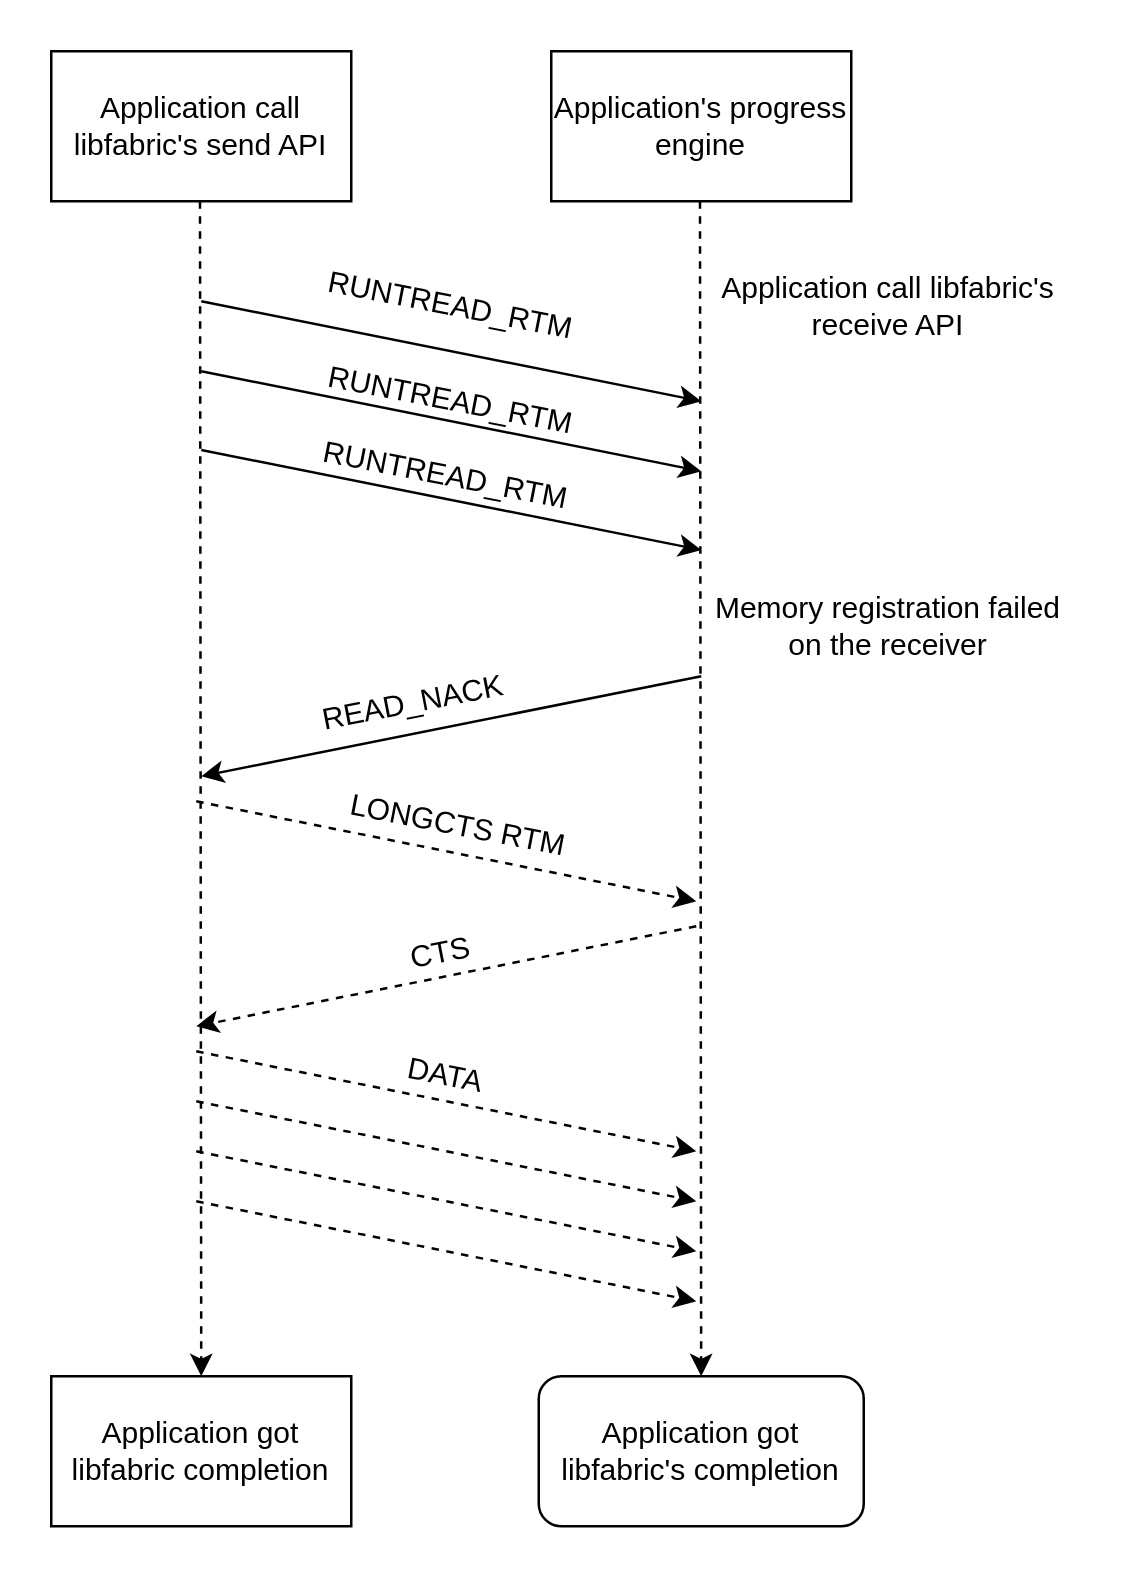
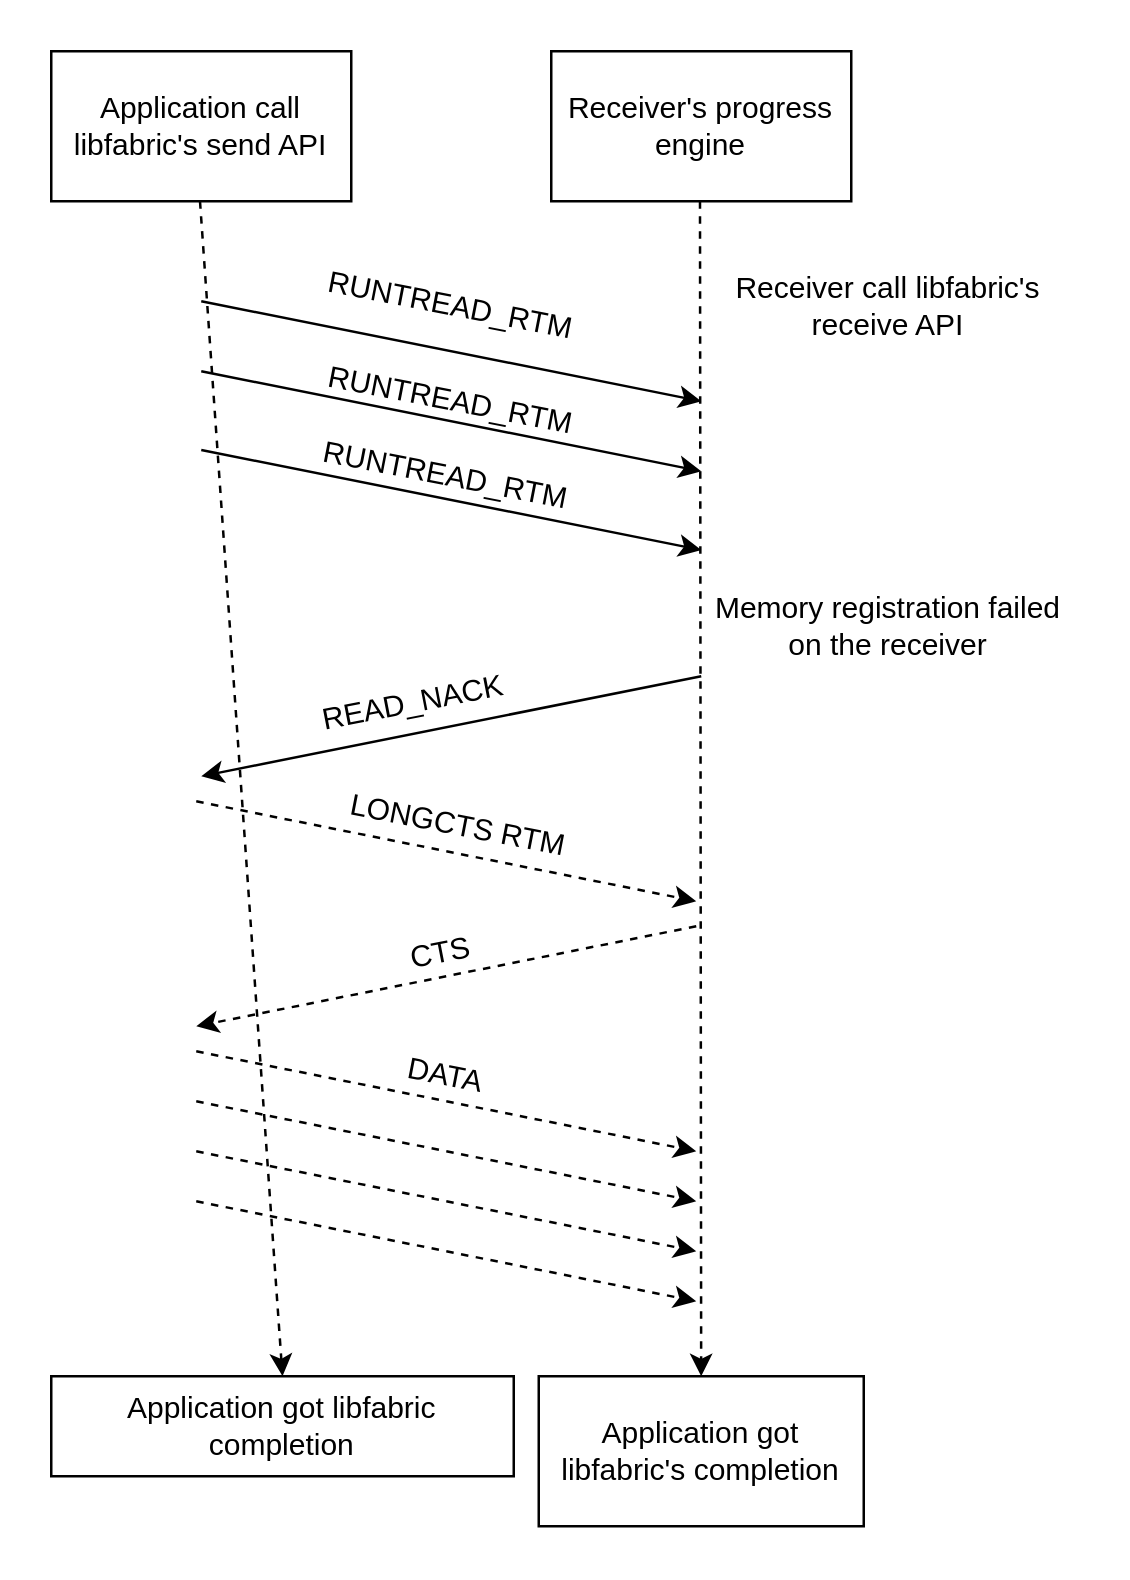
- <mxCell id="3" value="Application's progress engine" style="rounded=0;whiteSpace=wrap;html=1;" parent="1" vertex="1"><mxGeometry x="220" y="20" width="120" height="60" as="geometry" /></mxCell>
+ <mxCell id="3" value="Receiver's progress engine" style="rounded=0;whiteSpace=wrap;html=1;" parent="1" vertex="1"><mxGeometry x="220" y="20" width="120" height="60" as="geometry" /></mxCell>
- <mxCell id="12" value="Application call libfabric's receive API" style="text;html=1;strokeColor=none;fillColor=none;align=center;verticalAlign=middle;whiteSpace=wrap;rounded=0;" parent="1" vertex="1"><mxGeometry x="280" y="112" width="150" height="20" as="geometry" /></mxCell>
+ <mxCell id="12" value="Receiver call libfabric's receive API" style="text;html=1;strokeColor=none;fillColor=none;align=center;verticalAlign=middle;whiteSpace=wrap;rounded=0;" parent="1" vertex="1"><mxGeometry x="280" y="112" width="150" height="20" as="geometry" /></mxCell>
- <mxCell id="7" value="Application got libfabric completion" style="rounded=0;whiteSpace=wrap;html=1;" parent="1" vertex="1"><mxGeometry x="20" y="550" width="120" height="60" as="geometry" /></mxCell>
+ <mxCell id="7" value="Application got libfabric completion" style="rounded=0;whiteSpace=wrap;html=1;" parent="1" vertex="1"><mxGeometry x="20" y="550" width="185" height="40" as="geometry" /></mxCell>
- <mxCell id="8" value="Application got libfabric's completion" style="whiteSpace=wrap;html=1;rounded=1;" parent="1" vertex="1"><mxGeometry x="215" y="550" width="130" height="60" as="geometry" /></mxCell>
+ <mxCell id="8" value="Application got libfabric's completion" style="rounded=0;whiteSpace=wrap;html=1;" parent="1" vertex="1"><mxGeometry x="215" y="550" width="130" height="60" as="geometry" /></mxCell>
